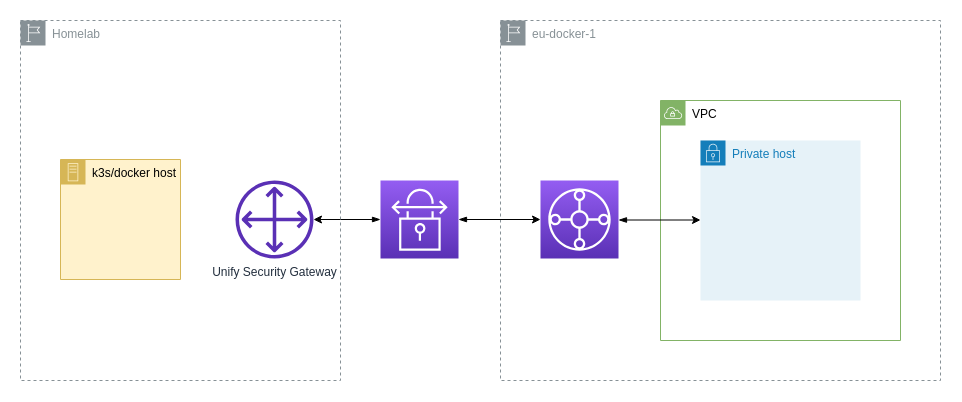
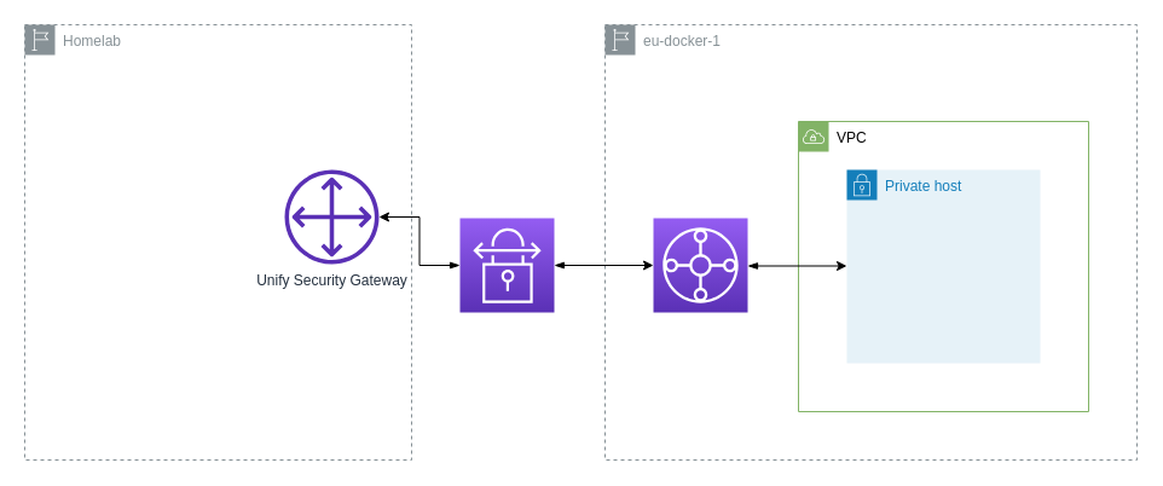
- <mxCell id="11" value="k3s/docker host" style="points=[[0,0],[0.25,0],[0.5,0],[0.75,0],[1,0],[1,0.25],[1,0.5],[1,0.75],[1,1],[0.75,1],[0.5,1],[0.25,1],[0,1],[0,0.75],[0,0.5],[0,0.25]];outlineConnect=0;html=1;whiteSpace=wrap;fontSize=12;fontStyle=0;shape=mxgraph.aws4.group;grIcon=mxgraph.aws4.group_on_premise;strokeColor=#d6b656;fillColor=#fff2cc;verticalAlign=top;align=left;spacingLeft=30;dashed=0;" vertex="1" parent="1"><mxGeometry x="60" y="159" width="120" height="120" as="geometry" /></mxCell>
- <mxCell id="12" value="Unify Security Gateway" style="outlineConnect=0;fontColor=#232F3E;gradientColor=none;fillColor=#5A30B5;strokeColor=none;dashed=0;verticalLabelPosition=bottom;verticalAlign=top;align=center;html=1;fontSize=12;fontStyle=0;aspect=fixed;pointerEvents=1;shape=mxgraph.aws4.customer_gateway;" vertex="1" parent="1"><mxGeometry x="235" y="180" width="78" height="78" as="geometry" /></mxCell>
+ <mxCell id="12" value="Unify Security Gateway" style="outlineConnect=0;fontColor=#232F3E;gradientColor=none;fillColor=#5A30B5;strokeColor=none;dashed=0;verticalLabelPosition=bottom;verticalAlign=top;align=center;html=1;fontSize=12;fontStyle=0;aspect=fixed;pointerEvents=1;shape=mxgraph.aws4.customer_gateway;" vertex="1" parent="1"><mxGeometry x="235" y="140" width="78" height="78" as="geometry" /></mxCell>
